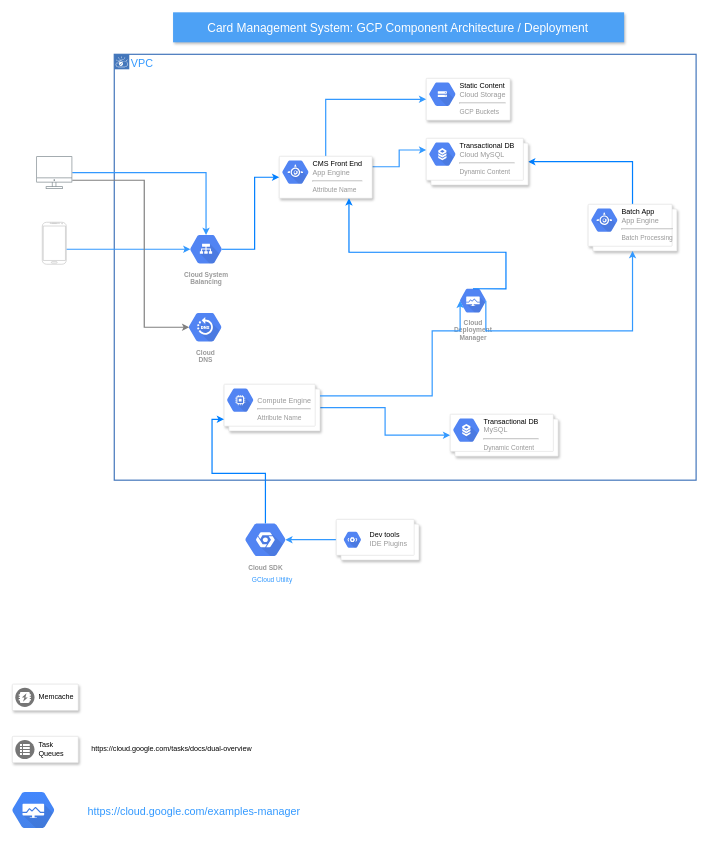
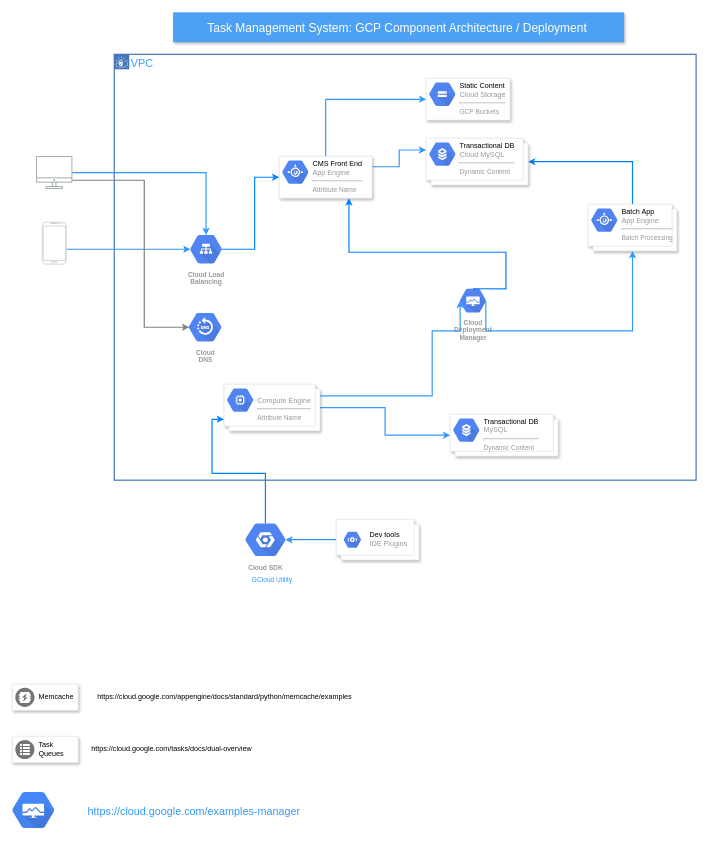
- <mxCell id="49" value=" Card Management System: GCP Component Architecture / Deployment " style="fillColor=#4DA1F5;strokeColor=none;shadow=1;gradientColor=none;fontSize=20;align=left;spacingLeft=50;fontColor=#ffffff;" parent="1" vertex="1"><mxGeometry x="288" y="20" width="752" height="50" as="geometry" /></mxCell>
+ <mxCell id="49" value=" Task Management System: GCP Component Architecture / Deployment " style="fillColor=#4DA1F5;strokeColor=none;shadow=1;gradientColor=none;fontSize=20;align=left;spacingLeft=50;fontColor=#ffffff;" parent="1" vertex="1"><mxGeometry x="288" y="20" width="752" height="50" as="geometry" /></mxCell>
- <mxCell id="5" value="Cloud System&#10;Balancing" style="html=1;fillColor=#5184F3;strokeColor=none;verticalAlign=top;labelPosition=center;verticalLabelPosition=bottom;align=center;spacingTop=-6;fontSize=11;fontStyle=1;fontColor=#999999;shape=mxgraph.gcp2.hexIcon;prIcon=cloud_load_balancing" parent="2" vertex="1"><mxGeometry x="113" y="290" width="80" height="70" as="geometry" /></mxCell>
+ <mxCell id="5" value="Cloud Load&#10;Balancing" style="html=1;fillColor=#5184F3;strokeColor=none;verticalAlign=top;labelPosition=center;verticalLabelPosition=bottom;align=center;spacingTop=-6;fontSize=11;fontStyle=1;fontColor=#999999;shape=mxgraph.gcp2.hexIcon;prIcon=cloud_load_balancing" parent="2" vertex="1"><mxGeometry x="113" y="290" width="80" height="70" as="geometry" /></mxCell>
+ <mxCell id="14" value="https://cloud.google.com/appengine/docs/standard/python/memcache/examples" style="text;whiteSpace=wrap;html=1;" parent="13" vertex="1"><mxGeometry x="140" y="7" width="450" height="30" as="geometry" /></mxCell>
